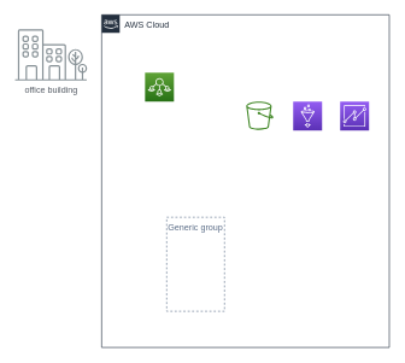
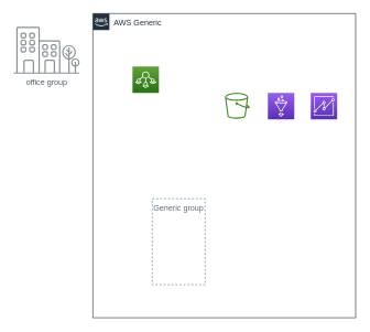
- <mxCell id="3" value="AWS Cloud" style="points=[[0,0],[0.25,0],[0.5,0],[0.75,0],[1,0],[1,0.25],[1,0.5],[1,0.75],[1,1],[0.75,1],[0.5,1],[0.25,1],[0,1],[0,0.75],[0,0.5],[0,0.25]];outlineConnect=0;gradientColor=none;html=1;whiteSpace=wrap;fontSize=12;fontStyle=0;container=1;pointerEvents=0;collapsible=0;recursiveResize=0;shape=mxgraph.aws4.group;grIcon=mxgraph.aws4.group_aws_cloud_alt;strokeColor=#232F3E;fillColor=none;verticalAlign=top;align=left;spacingLeft=30;fontColor=#232F3E;dashed=0;" parent="1" vertex="1"><mxGeometry x="140" y="20" width="398" height="460" as="geometry" /></mxCell>
+ <mxCell id="3" value="AWS Generic" style="points=[[0,0],[0.25,0],[0.5,0],[0.75,0],[1,0],[1,0.25],[1,0.5],[1,0.75],[1,1],[0.75,1],[0.5,1],[0.25,1],[0,1],[0,0.75],[0,0.5],[0,0.25]];outlineConnect=0;gradientColor=none;html=1;whiteSpace=wrap;fontSize=12;fontStyle=0;container=1;pointerEvents=0;collapsible=0;recursiveResize=0;shape=mxgraph.aws4.group;grIcon=mxgraph.aws4.group_aws_cloud_alt;strokeColor=#232F3E;fillColor=none;verticalAlign=top;align=left;spacingLeft=30;fontColor=#232F3E;dashed=0;" parent="1" vertex="1"><mxGeometry x="140" y="20" width="398" height="460" as="geometry" /></mxCell>
- <mxCell id="2" value="office building" style="sketch=0;outlineConnect=0;gradientColor=none;fontColor=#545B64;strokeColor=none;fillColor=#879196;dashed=0;verticalLabelPosition=bottom;verticalAlign=top;align=center;html=1;fontSize=12;fontStyle=0;aspect=fixed;shape=mxgraph.aws4.illustration_office_building;pointerEvents=1" parent="1" vertex="1"><mxGeometry x="20" y="40" width="100" height="71" as="geometry" /></mxCell>
+ <mxCell id="2" value="office group" style="sketch=0;outlineConnect=0;gradientColor=none;fontColor=#545B64;strokeColor=none;fillColor=#879196;dashed=0;verticalLabelPosition=bottom;verticalAlign=top;align=center;html=1;fontSize=12;fontStyle=0;aspect=fixed;shape=mxgraph.aws4.illustration_office_building;pointerEvents=1" parent="1" vertex="1"><mxGeometry x="20" y="40" width="100" height="71" as="geometry" /></mxCell>
